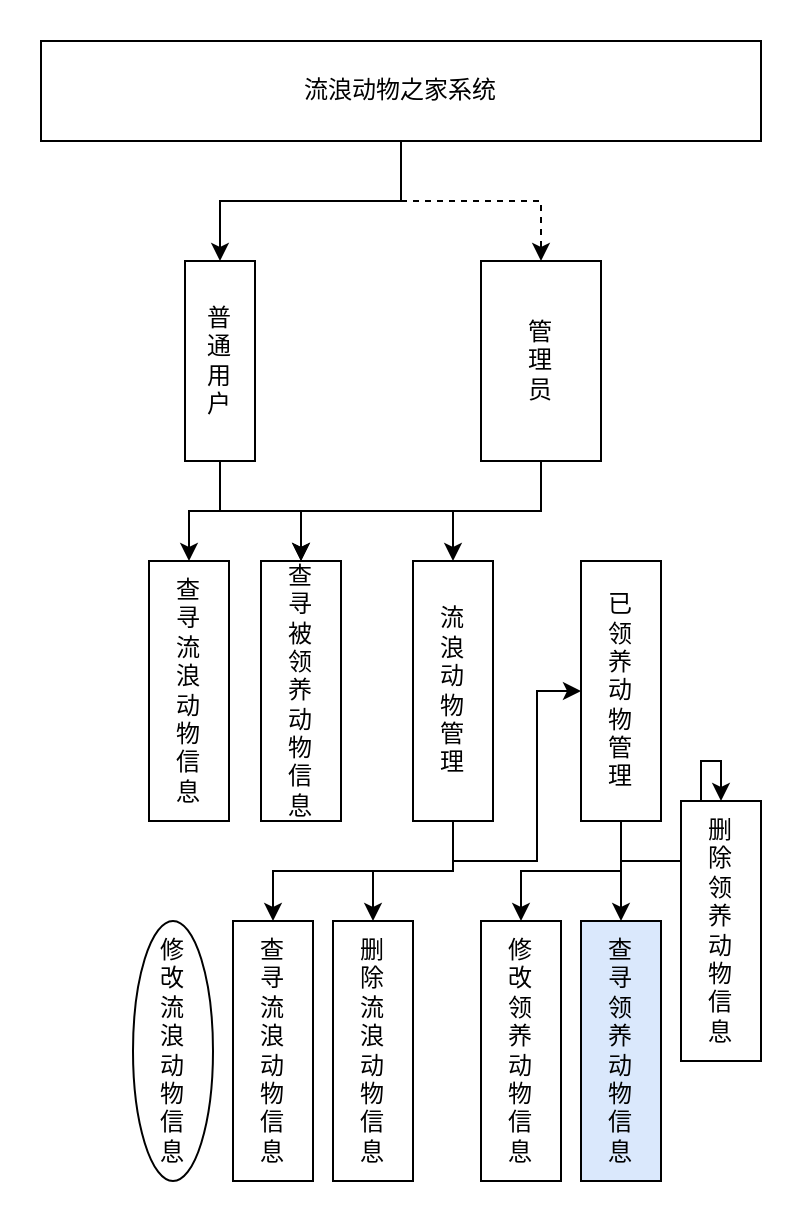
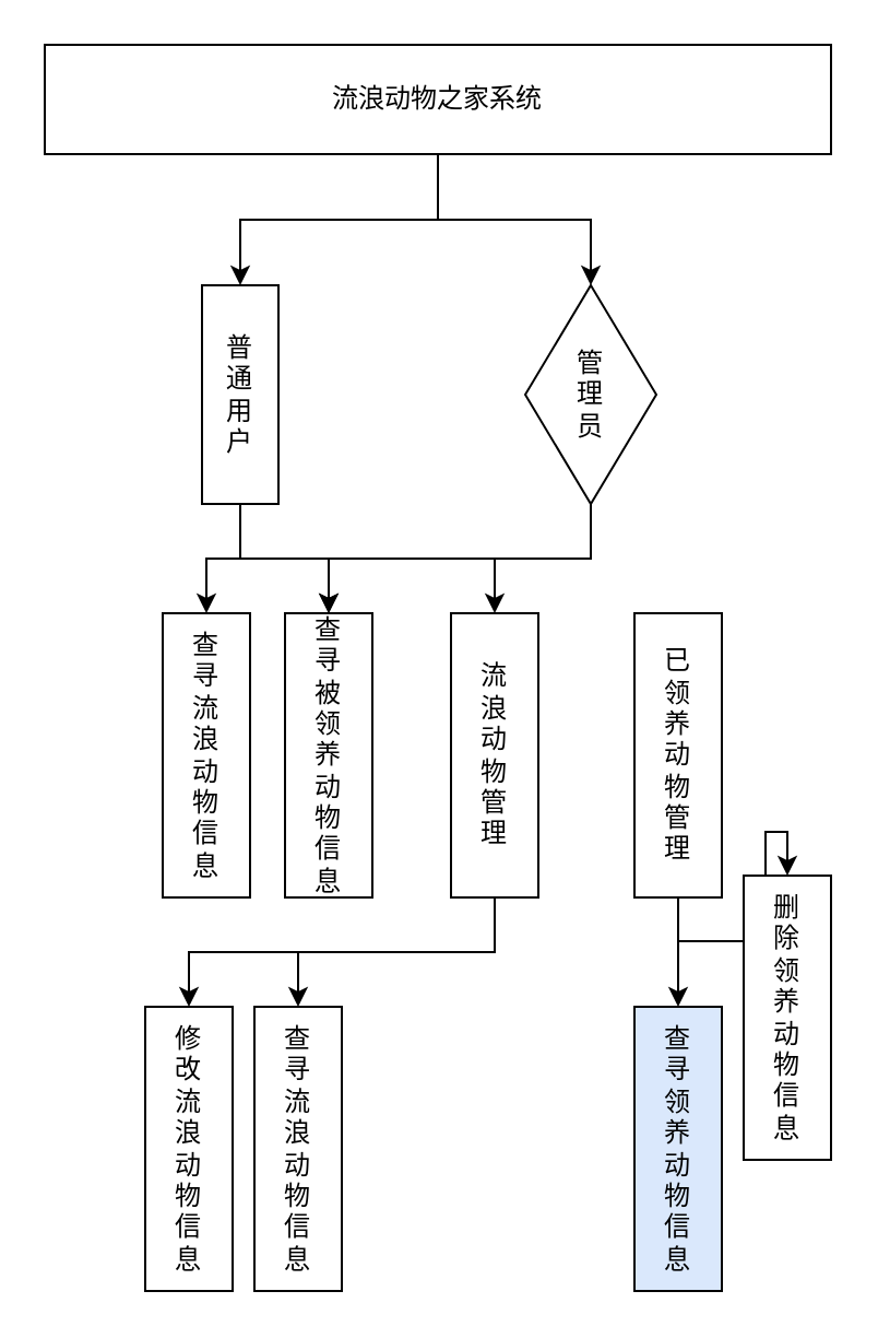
- <mxCell id="3" style="edgeStyle=orthogonalEdgeStyle;rounded=0;orthogonalLoop=1;jettySize=auto;html=1;exitX=0.5;exitY=1;exitDx=0;exitDy=0;dashed=1;" edge="1" parent="1" source="4" target="10"><mxGeometry relative="1" as="geometry" /></mxCell>
+ <mxCell id="3" style="edgeStyle=orthogonalEdgeStyle;rounded=0;orthogonalLoop=1;jettySize=auto;html=1;exitX=0.5;exitY=1;exitDx=0;exitDy=0;" edge="1" parent="1" source="4" target="10"><mxGeometry relative="1" as="geometry" /></mxCell>
- <mxCell id="10" value="管&lt;br&gt;理&lt;br&gt;员" style="whiteSpace=wrap;html=1;" vertex="1" parent="1"><mxGeometry x="240" y="130" width="60" height="100" as="geometry" /></mxCell>
+ <mxCell id="10" value="管&lt;br&gt;理&lt;br&gt;员" style="rhombus;whiteSpace=wrap;html=1;" vertex="1" parent="1"><mxGeometry x="240" y="130" width="60" height="100" as="geometry" /></mxCell>
- <mxCell id="13" style="edgeStyle=orthogonalEdgeStyle;rounded=0;orthogonalLoop=1;jettySize=auto;html=1;exitX=0.5;exitY=1;exitDx=0;exitDy=0;" edge="1" parent="1" source="16" target="20"><mxGeometry relative="1" as="geometry" /></mxCell>
+ <mxCell id="13" style="edgeStyle=orthogonalEdgeStyle;rounded=0;orthogonalLoop=1;jettySize=auto;html=1;exitX=0.5;exitY=1;exitDx=0;exitDy=0;entryX=0.5;entryY=0;entryDx=0;entryDy=0;" edge="1" parent="1" source="16" target="21"><mxGeometry relative="1" as="geometry" /></mxCell>
- <mxCell id="19" style="edgeStyle=orthogonalEdgeStyle;rounded=0;orthogonalLoop=1;jettySize=auto;html=1;exitX=0.5;exitY=1;exitDx=0;exitDy=0;" edge="1" parent="1" source="20" target="24"><mxGeometry relative="1" as="geometry" /></mxCell>
- <mxCell id="15" style="edgeStyle=orthogonalEdgeStyle;rounded=0;orthogonalLoop=1;jettySize=auto;html=1;exitX=0.5;exitY=1;exitDx=0;exitDy=0;entryX=0.5;entryY=0;entryDx=0;entryDy=0;" edge="1" parent="1" source="16" target="23"><mxGeometry relative="1" as="geometry" /></mxCell>
- <mxCell id="21" value="修&lt;br&gt;改&lt;br&gt;流&lt;br&gt;浪&lt;br&gt;动&lt;br&gt;物&lt;br&gt;信&lt;br&gt;息" style="ellipse;whiteSpace=wrap;html=1;" vertex="1" parent="1"><mxGeometry x="66" y="460" width="40" height="130" as="geometry" /></mxCell>
+ <mxCell id="21" value="修&lt;br&gt;改&lt;br&gt;流&lt;br&gt;浪&lt;br&gt;动&lt;br&gt;物&lt;br&gt;信&lt;br&gt;息" style="whiteSpace=wrap;html=1;" vertex="1" parent="1"><mxGeometry x="66" y="460" width="40" height="130" as="geometry" /></mxCell>
- <mxCell id="23" value="删&lt;br&gt;除&lt;br&gt;流&lt;br&gt;浪&lt;br&gt;动&lt;br&gt;物&lt;br&gt;信&lt;br&gt;息" style="whiteSpace=wrap;html=1;" vertex="1" parent="1"><mxGeometry x="166" y="460" width="40" height="130" as="geometry" /></mxCell>
- <mxCell id="24" value="修&lt;br&gt;改&lt;br&gt;领&lt;br&gt;养&lt;br&gt;动&lt;br&gt;物&lt;br&gt;信&lt;br&gt;息" style="whiteSpace=wrap;html=1;" vertex="1" parent="1"><mxGeometry x="240" y="460" width="40" height="130" as="geometry" /></mxCell>
